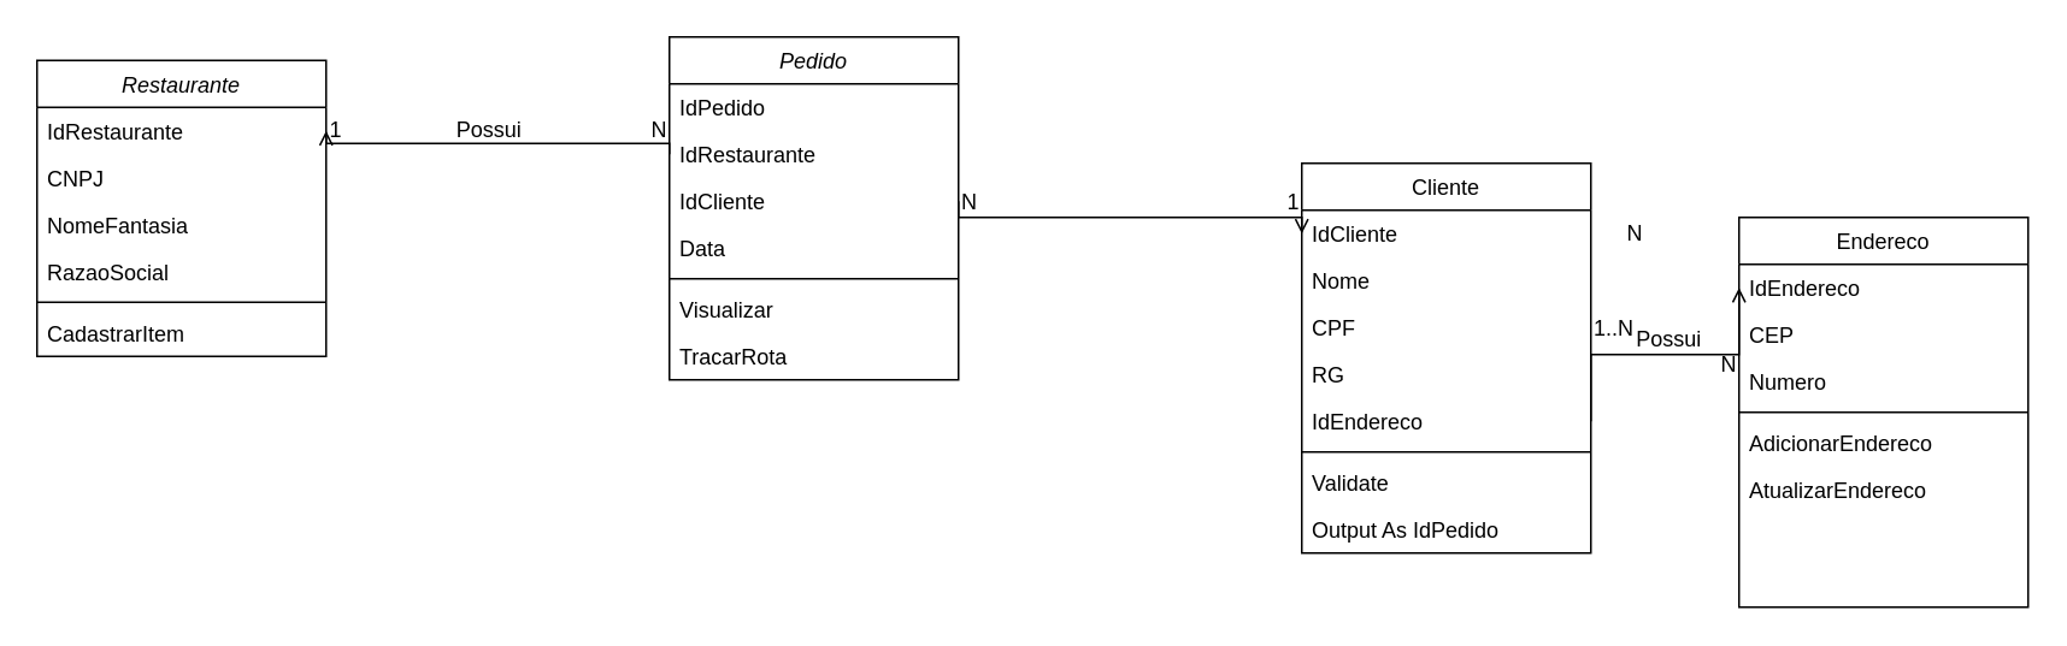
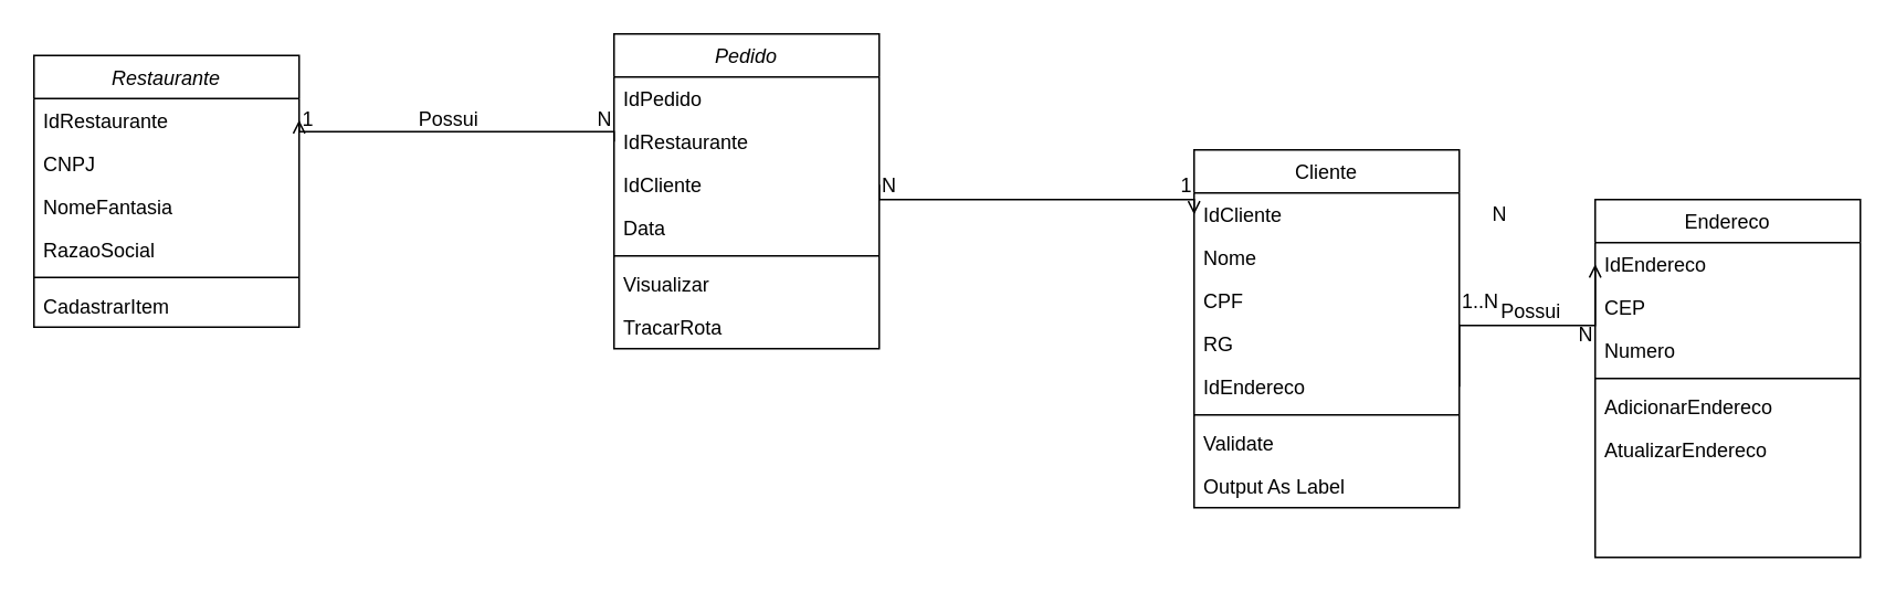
- <mxCell id="17" value="Output As IdPedido" style="text;align=left;verticalAlign=top;spacingLeft=4;spacingRight=4;overflow=hidden;rotatable=0;points=[[0,0.5],[1,0.5]];portConstraint=eastwest;" parent="9" vertex="1"><mxGeometry y="190" width="160" height="26" as="geometry" /></mxCell>
+ <mxCell id="17" value="Output As Label" style="text;align=left;verticalAlign=top;spacingLeft=4;spacingRight=4;overflow=hidden;rotatable=0;points=[[0,0.5],[1,0.5]];portConstraint=eastwest;" parent="9" vertex="1"><mxGeometry y="190" width="160" height="26" as="geometry" /></mxCell>
